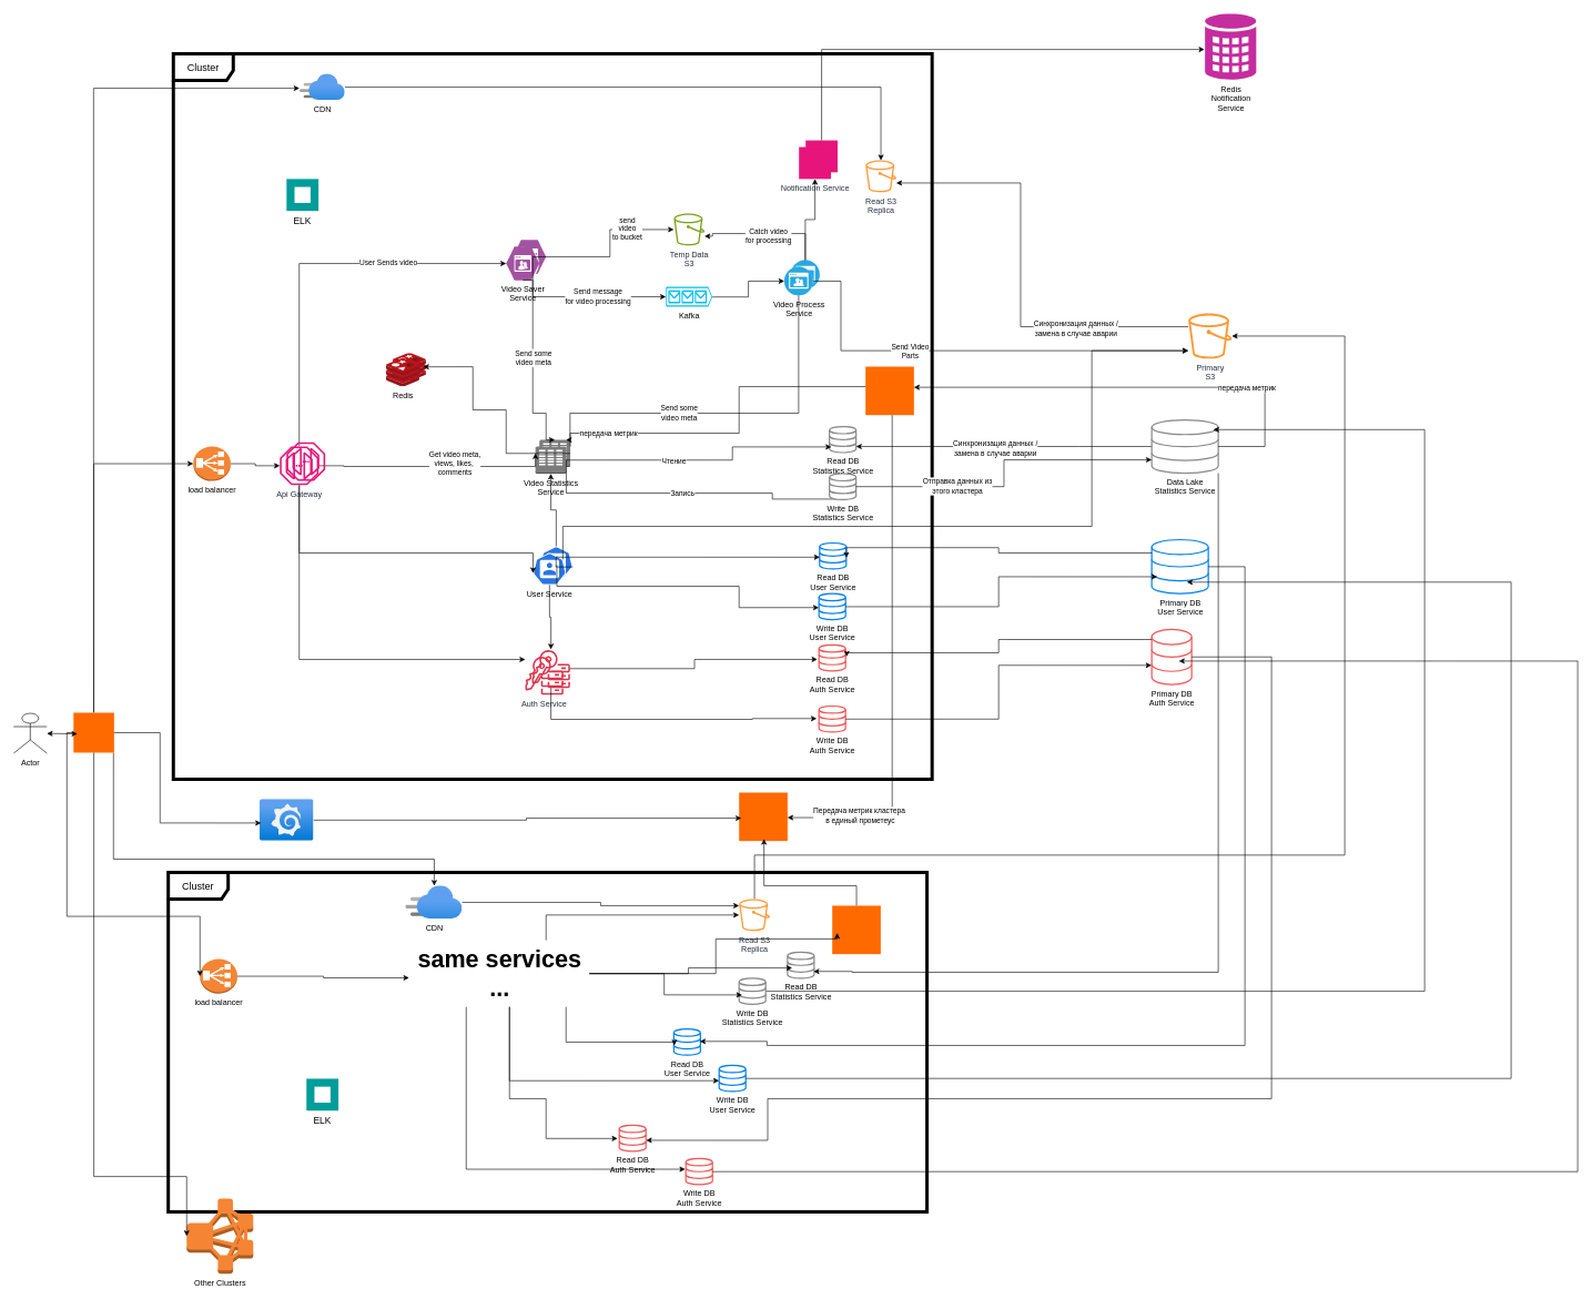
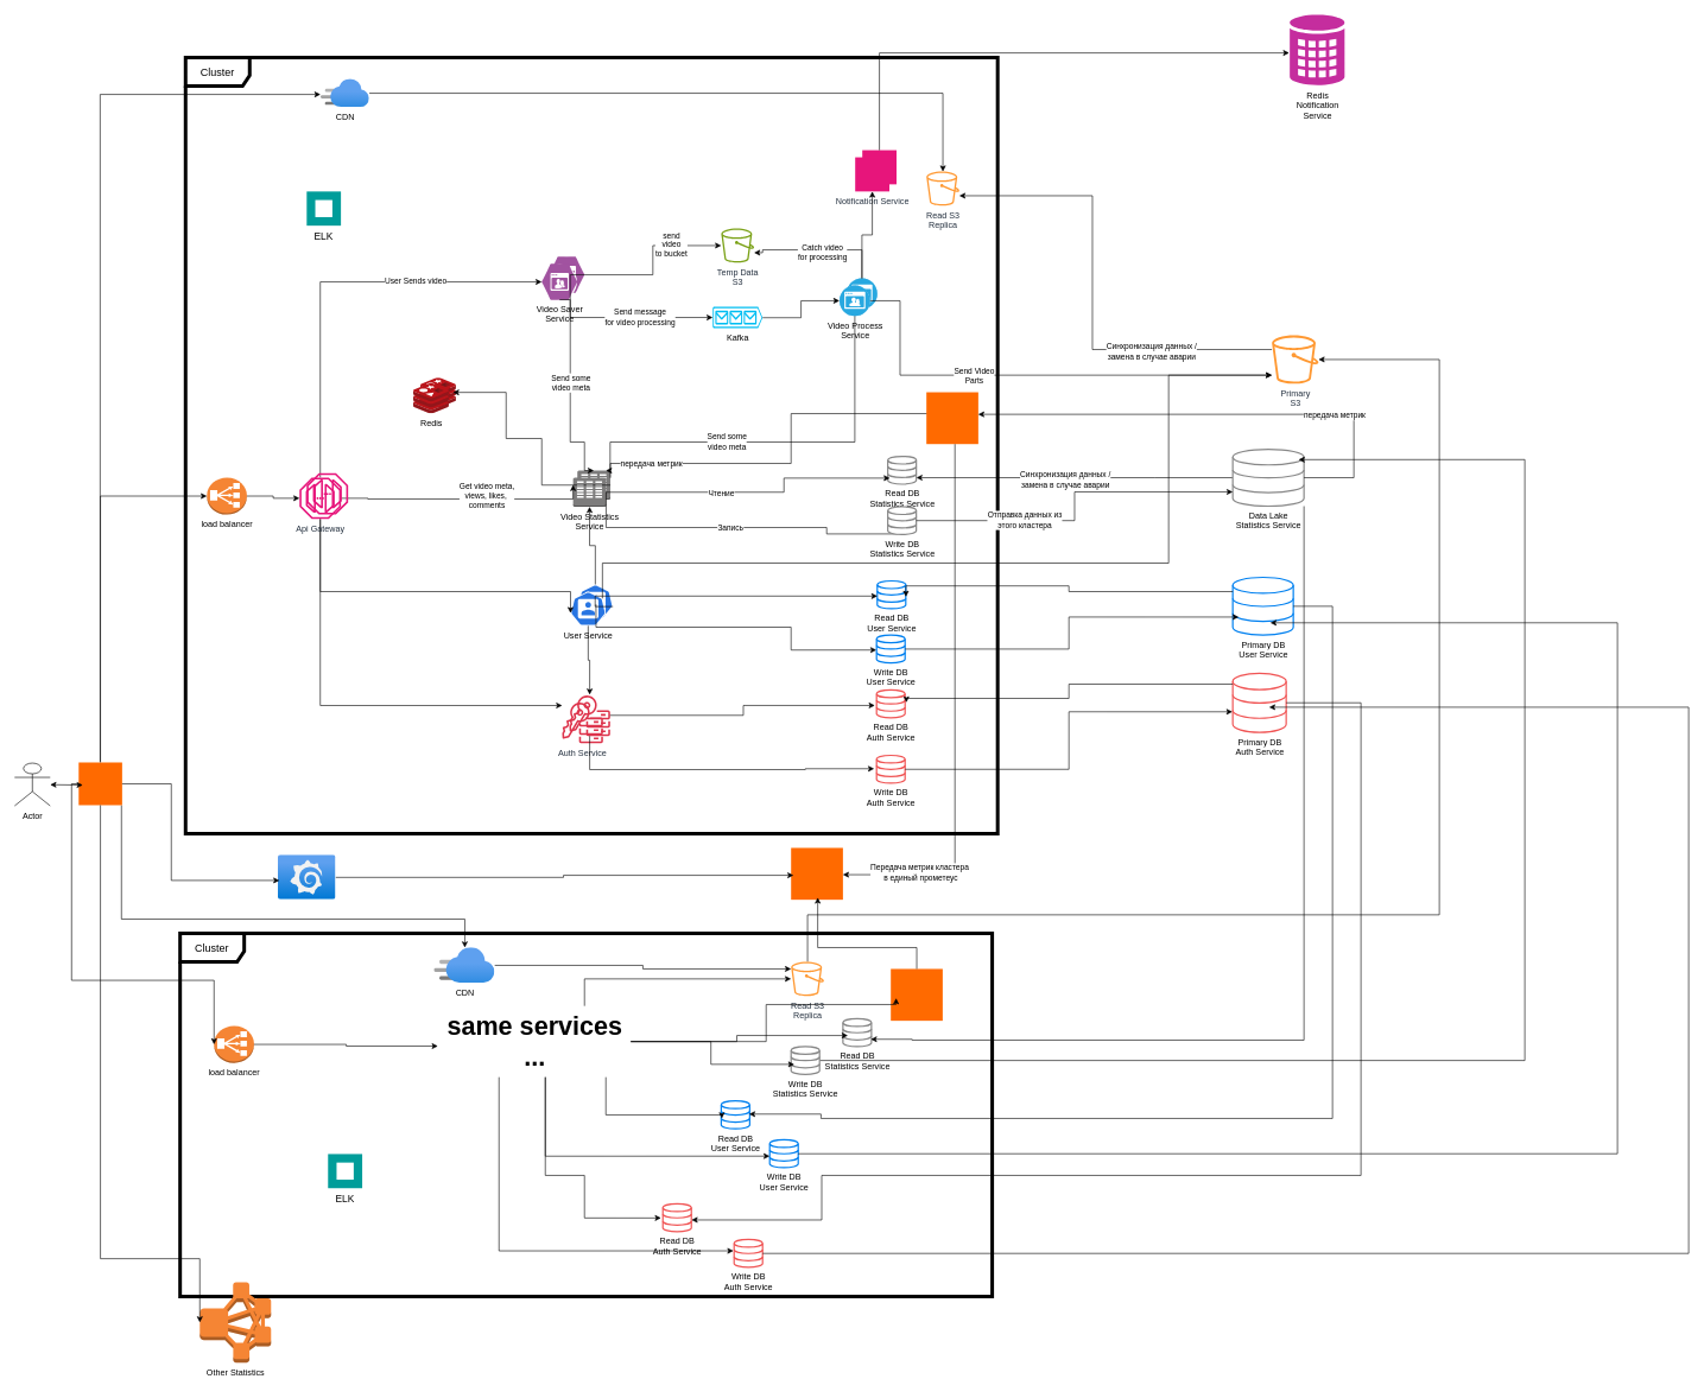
- <mxCell id="64" value="Primary DB&lt;div&gt;&lt;span style=&quot;background-color: light-dark(rgb(255, 255, 255), rgb(18, 18, 18)); color: light-dark(rgb(0, 0, 0), rgb(255, 255, 255));&quot;&gt;Auth Service&lt;/span&gt;&lt;/div&gt;" style="html=1;verticalLabelPosition=bottom;align=center;labelBackgroundColor=#ffffff;verticalAlign=top;strokeWidth=2;strokeColor=#F05555;shadow=0;dashed=0;shape=mxgraph.ios7.icons.data;" parent="1" vertex="1"><mxGeometry x="1730" y="944.82" width="60" height="82.82" as="geometry" /></mxCell>
+ <mxCell id="64" value="Primary DB&lt;div&gt;&lt;span style=&quot;background-color: light-dark(rgb(255, 255, 255), rgb(18, 18, 18)); color: light-dark(rgb(0, 0, 0), rgb(255, 255, 255));&quot;&gt;Auth Service&lt;/span&gt;&lt;/div&gt;" style="html=1;verticalLabelPosition=bottom;align=center;labelBackgroundColor=#ffffff;verticalAlign=top;strokeWidth=2;strokeColor=#F05555;shadow=0;dashed=0;shape=mxgraph.ios7.icons.data;" parent="1" vertex="1"><mxGeometry x="1730" y="944.82" width="75" height="82.82" as="geometry" /></mxCell>
- <mxCell id="103" value="Other Clusters" style="outlineConnect=0;dashed=0;verticalLabelPosition=bottom;verticalAlign=top;align=center;html=1;shape=mxgraph.aws3.emr_cluster;fillColor=#F58534;gradientColor=none;" parent="1" vertex="1"><mxGeometry y="1800" width="100" height="113" as="geometry" x="280" /></mxCell>
+ <mxCell id="103" value="Other Statistics" style="outlineConnect=0;dashed=0;verticalLabelPosition=bottom;verticalAlign=top;align=center;html=1;shape=mxgraph.aws3.emr_cluster;fillColor=#F58534;gradientColor=none;" parent="1" vertex="1"><mxGeometry y="1800" width="100" height="113" as="geometry" x="280" /></mxCell>
